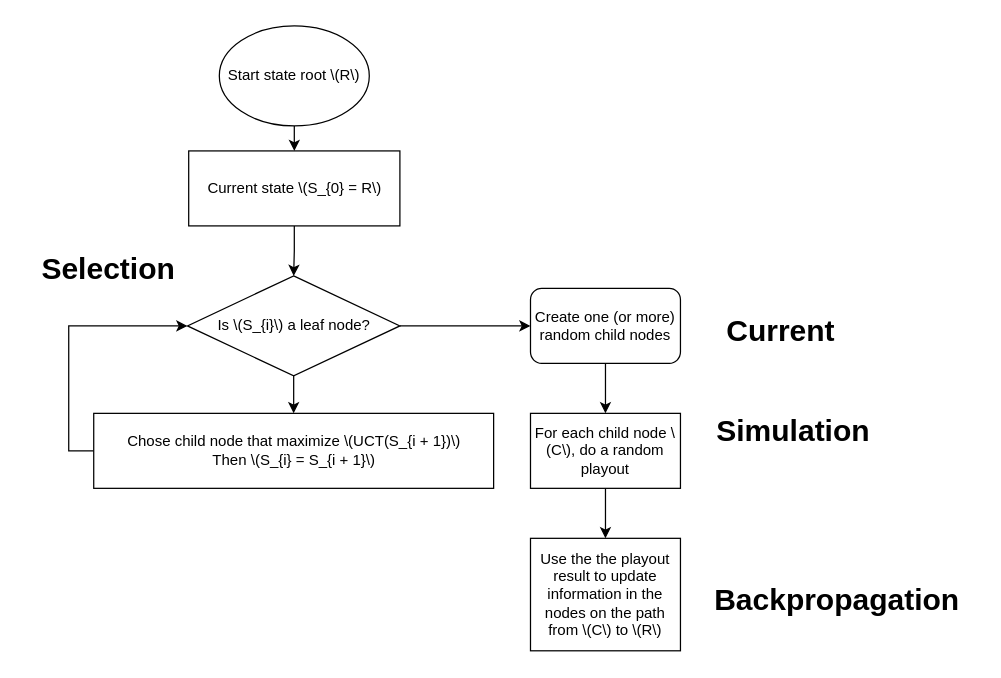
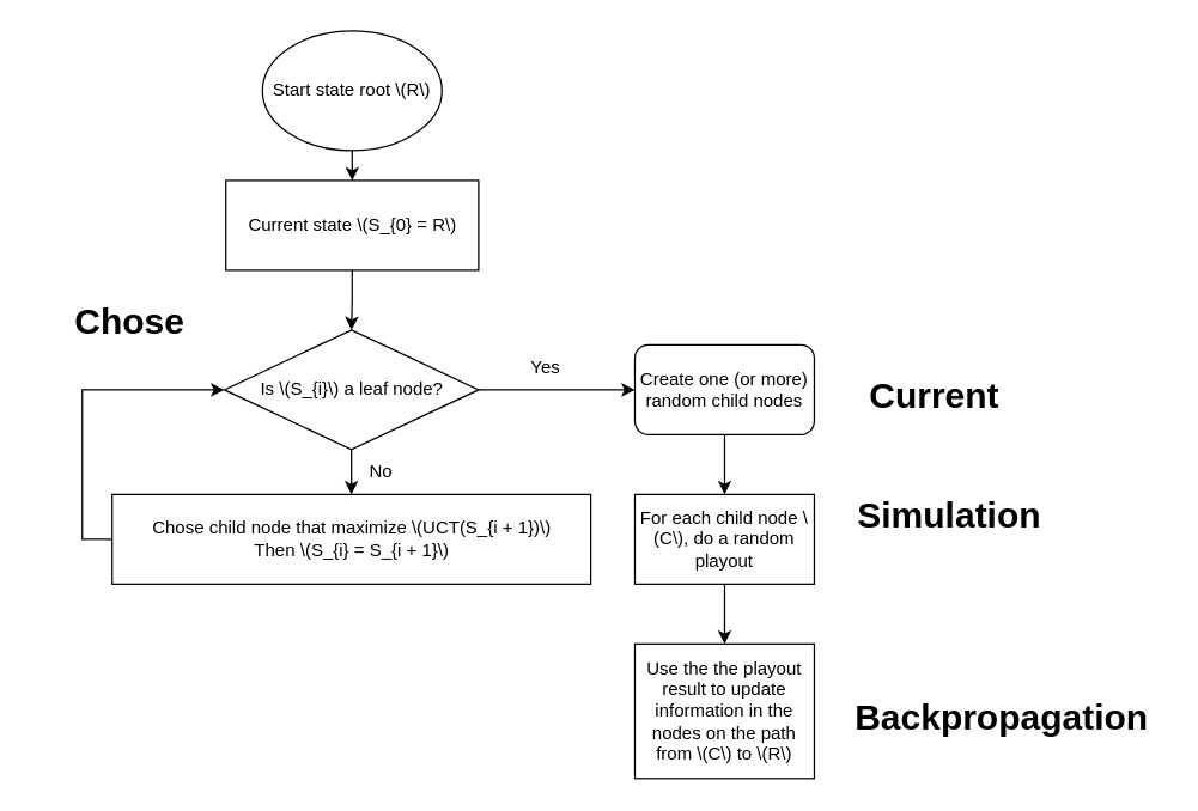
- <mxCell id="21" value="&lt;h1 style=&quot;text-wrap: wrap;&quot;&gt;Selection&lt;/h1&gt;" style="text;html=1;align=center;verticalAlign=middle;resizable=0;points=[];autosize=1;strokeColor=none;fillColor=none;" vertex="1" parent="1"><mxGeometry x="20.5" y="180" width="130" height="70" as="geometry" /></mxCell>
+ <mxCell id="21" value="&lt;h1 style=&quot;text-wrap: wrap;&quot;&gt;Chose&lt;/h1&gt;" style="text;html=1;align=center;verticalAlign=middle;resizable=0;points=[];autosize=1;strokeColor=none;fillColor=none;" vertex="1" parent="1"><mxGeometry x="20.5" y="180" width="130" height="70" as="geometry" /></mxCell>
+ <mxCell id="14" value="Yes" style="text;html=1;align=center;verticalAlign=middle;resizable=0;points=[];autosize=1;strokeColor=none;fillColor=none;" vertex="1" parent="1"><mxGeometry x="344" y="230" width="40" height="30" as="geometry" /></mxCell>
+ <mxCell id="13" value="No" style="text;html=1;align=center;verticalAlign=middle;resizable=0;points=[];autosize=1;strokeColor=none;fillColor=none;" vertex="1" parent="1"><mxGeometry x="234" y="300" width="40" height="30" as="geometry" /></mxCell>
